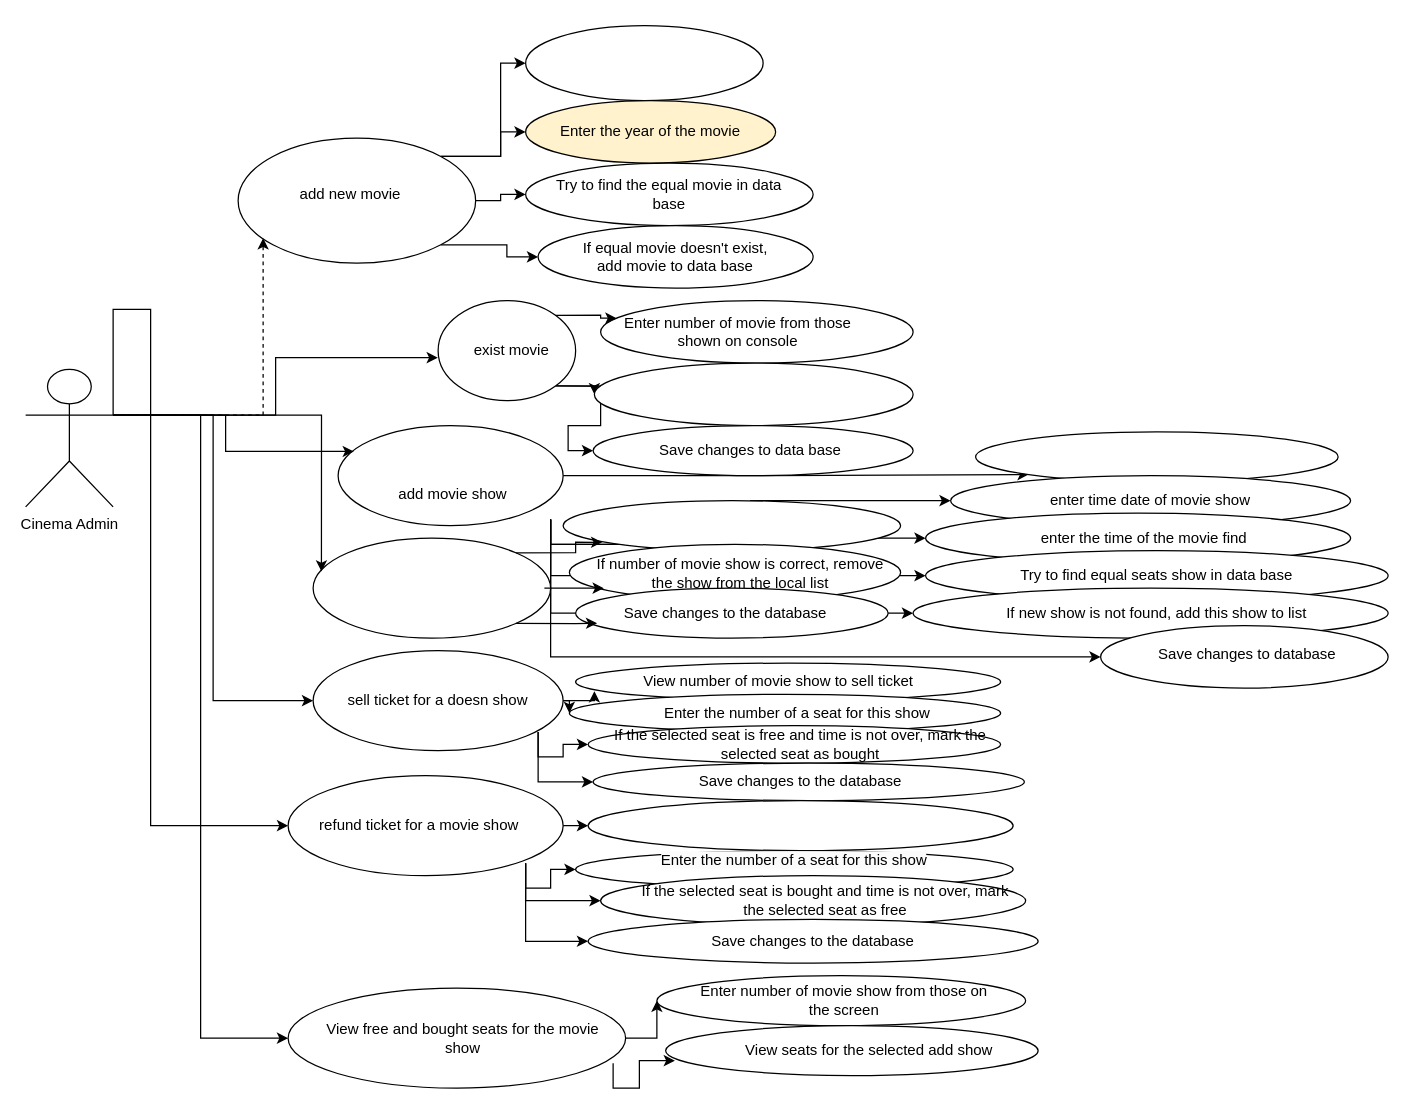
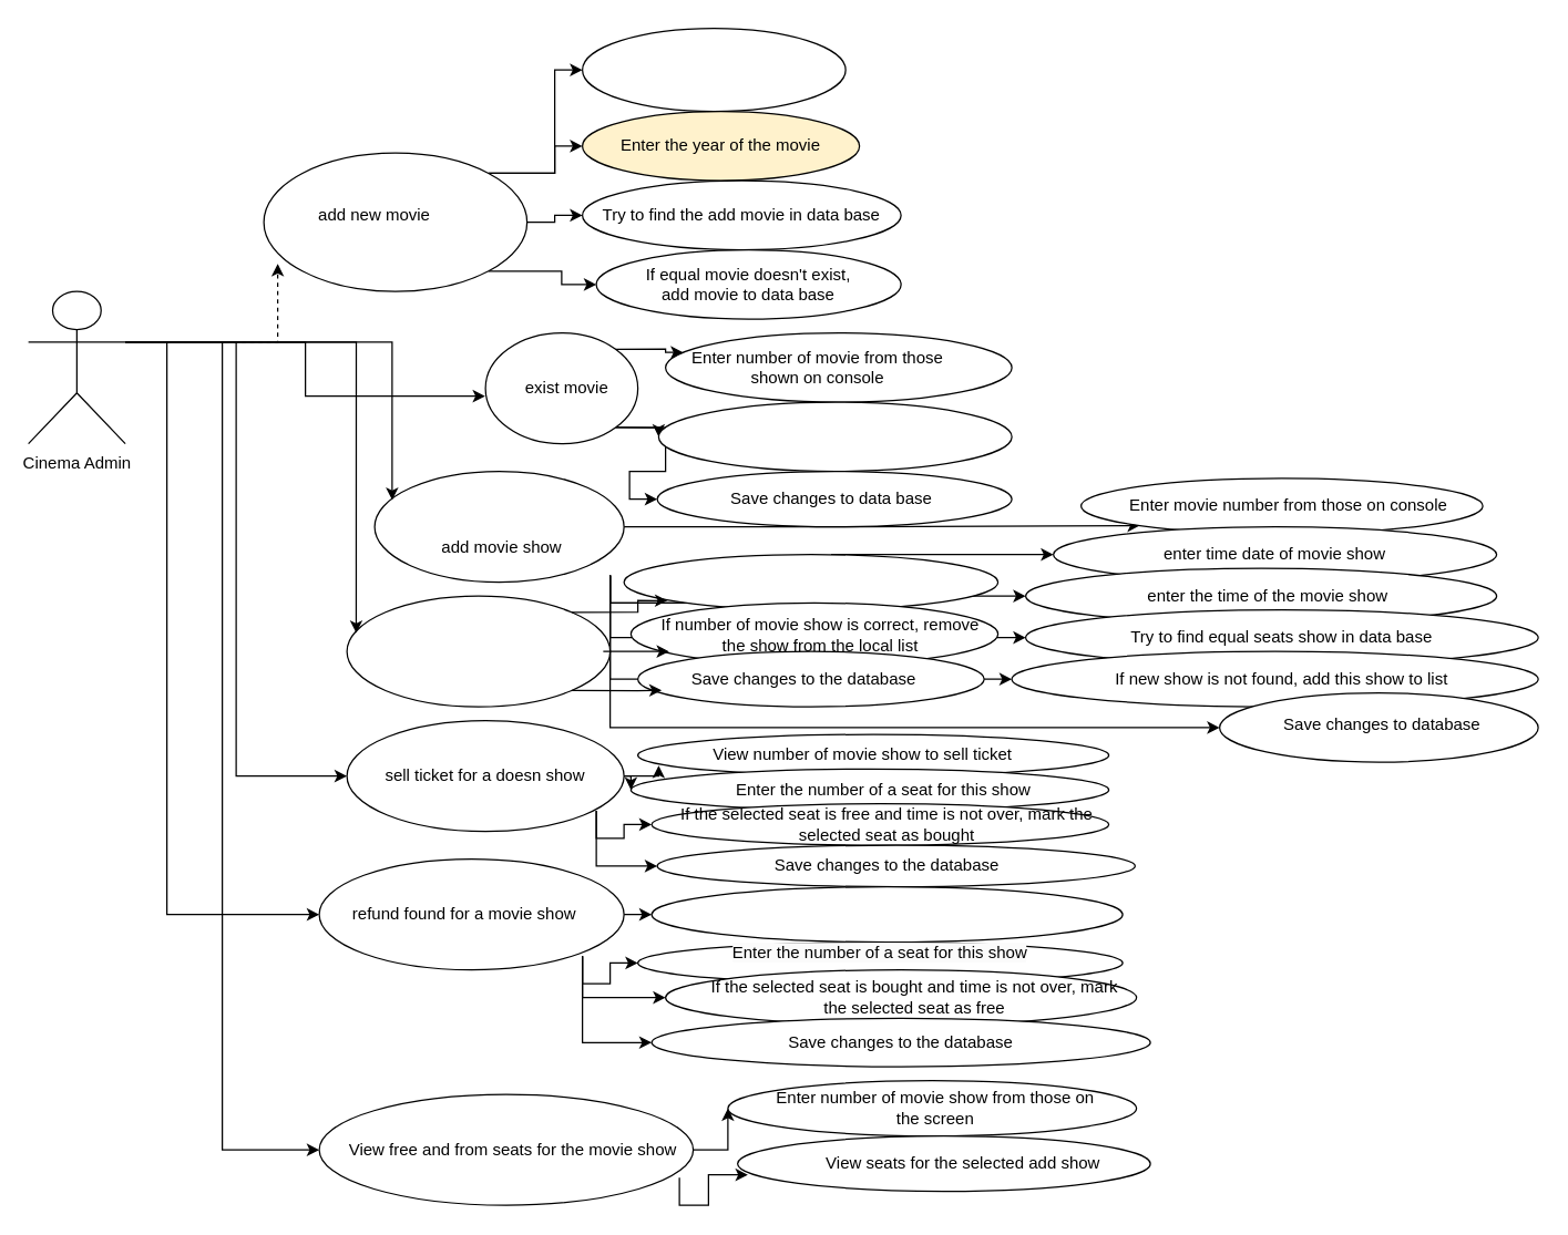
- <mxCell id="11" value="add new movie" style="text;html=1;strokeColor=none;fillColor=none;align=center;verticalAlign=middle;whiteSpace=wrap;rounded=0;" vertex="1" parent="1"><mxGeometry x="210" y="120" width="140" height="70" as="geometry" /></mxCell>
+ <mxCell id="11" value="add new movie" style="text;html=1;strokeColor=none;fillColor=none;align=center;verticalAlign=middle;whiteSpace=wrap;rounded=0;" vertex="1" parent="1"><mxGeometry x="200" y="120" width="140" height="70" as="geometry" /></mxCell>
- <mxCell id="45" value="Try to find the equal movie in data base" style="text;html=1;strokeColor=none;fillColor=none;align=center;verticalAlign=middle;whiteSpace=wrap;rounded=0;" vertex="1" parent="1"><mxGeometry x="430" y="140" width="210" height="30" as="geometry" /></mxCell>
+ <mxCell id="45" value="Try to find the add movie in data base" style="text;html=1;strokeColor=none;fillColor=none;align=center;verticalAlign=middle;whiteSpace=wrap;rounded=0;" vertex="1" parent="1"><mxGeometry x="430" y="140" width="210" height="30" as="geometry" /></mxCell>
- <mxCell id="5" value="Cinema Admin" style="shape=umlActor;verticalLabelPosition=bottom;verticalAlign=top;html=1;outlineConnect=0;" vertex="1" parent="1"><mxGeometry x="20" y="295" width="70" height="110" as="geometry" /></mxCell>
+ <mxCell id="5" value="Cinema Admin" style="shape=umlActor;verticalLabelPosition=bottom;verticalAlign=top;html=1;outlineConnect=0;" vertex="1" parent="1"><mxGeometry x="20" y="210" width="70" height="110" as="geometry" /></mxCell>
+ <mxCell id="55" value="Enter movie number from those on console" style="text;html=1;strokeColor=none;fillColor=none;align=center;verticalAlign=middle;whiteSpace=wrap;rounded=0;" vertex="1" parent="1"><mxGeometry x="790" y="350" width="280" height="30" as="geometry" /></mxCell>
- <mxCell id="59" value="enter the time of the movie find" style="text;html=1;strokeColor=none;fillColor=none;align=center;verticalAlign=middle;whiteSpace=wrap;rounded=0;" vertex="1" parent="1"><mxGeometry x="770" y="415" width="290" height="30" as="geometry" /></mxCell>
+ <mxCell id="59" value="enter the time of the movie show" style="text;html=1;strokeColor=none;fillColor=none;align=center;verticalAlign=middle;whiteSpace=wrap;rounded=0;" vertex="1" parent="1"><mxGeometry x="770" y="415" width="290" height="30" as="geometry" /></mxCell>
- <mxCell id="40" value="refund ticket for a movie show" style="text;html=1;strokeColor=none;fillColor=none;align=center;verticalAlign=middle;whiteSpace=wrap;rounded=0;" vertex="1" parent="1"><mxGeometry x="250" y="630" width="170" height="60" as="geometry" /></mxCell>
+ <mxCell id="40" value="refund found for a movie show" style="text;html=1;strokeColor=none;fillColor=none;align=center;verticalAlign=middle;whiteSpace=wrap;rounded=0;" vertex="1" parent="1"><mxGeometry x="250" y="630" width="170" height="60" as="geometry" /></mxCell>
- <mxCell id="90" value="View free and bought seats for the movie show" style="text;html=1;strokeColor=none;fillColor=none;align=center;verticalAlign=middle;whiteSpace=wrap;rounded=0;" vertex="1" parent="1"><mxGeometry x="250" y="810" width="240" height="40" as="geometry" /></mxCell>
+ <mxCell id="90" value="View free and from seats for the movie show" style="text;html=1;strokeColor=none;fillColor=none;align=center;verticalAlign=middle;whiteSpace=wrap;rounded=0;" vertex="1" parent="1"><mxGeometry x="250" y="810" width="240" height="40" as="geometry" /></mxCell>
